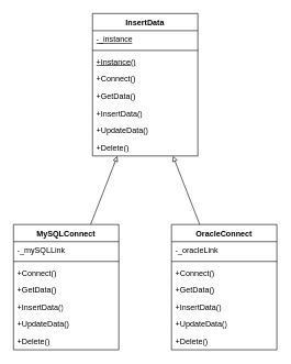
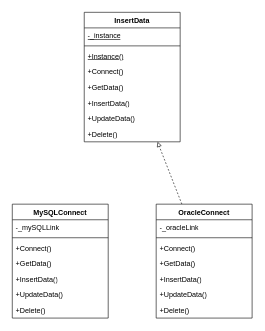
- <mxCell id="11" style="edgeStyle=none;rounded=0;orthogonalLoop=1;jettySize=auto;html=1;endArrow=block;endFill=0;" edge="1" parent="1" source="12" target="2"><mxGeometry relative="1" as="geometry" /></mxCell>
- <mxCell id="20" style="edgeStyle=none;rounded=0;orthogonalLoop=1;jettySize=auto;html=1;endArrow=block;endFill=0;" edge="1" parent="1" source="21" target="2"><mxGeometry relative="1" as="geometry" /></mxCell>
+ <mxCell id="20" style="edgeStyle=none;rounded=0;orthogonalLoop=1;jettySize=auto;html=1;endArrow=block;endFill=0;dashed=1;" edge="1" parent="1" source="21" target="2"><mxGeometry relative="1" as="geometry" /></mxCell>
